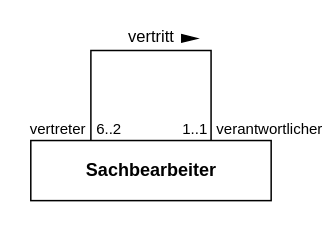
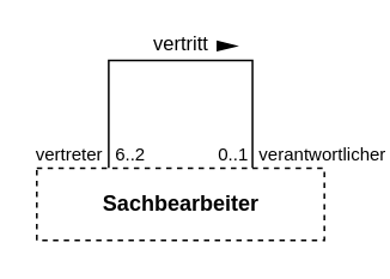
- <mxCell id="7" value="1..1" style="resizable=0;html=1;align=right;verticalAlign=bottom;labelBackgroundColor=none;fontSize=10;spacingTop=0;spacingLeft=0;spacing=0;spacingBottom=2;spacingRight=4;" parent="1" connectable="0" vertex="1"><mxGeometry x="140" y="93" as="geometry" /></mxCell>
+ <mxCell id="7" value="0..1" style="resizable=0;html=1;align=right;verticalAlign=bottom;labelBackgroundColor=none;fontSize=10;spacingTop=0;spacingLeft=0;spacing=0;spacingBottom=2;spacingRight=4;" parent="1" connectable="0" vertex="1"><mxGeometry x="140" y="93" as="geometry" /></mxCell>
- <mxCell id="5" value="&lt;b&gt;Sachbearbeiter&lt;/b&gt;" style="html=1;fontStyle=0" parent="1" vertex="1"><mxGeometry x="20" y="93" width="160" height="40" as="geometry" /></mxCell>
+ <mxCell id="5" value="&lt;b&gt;Sachbearbeiter&lt;/b&gt;" style="html=1;fontStyle=0;dashed=1;" parent="1" vertex="1"><mxGeometry x="20" y="93" width="160" height="40" as="geometry" /></mxCell>
